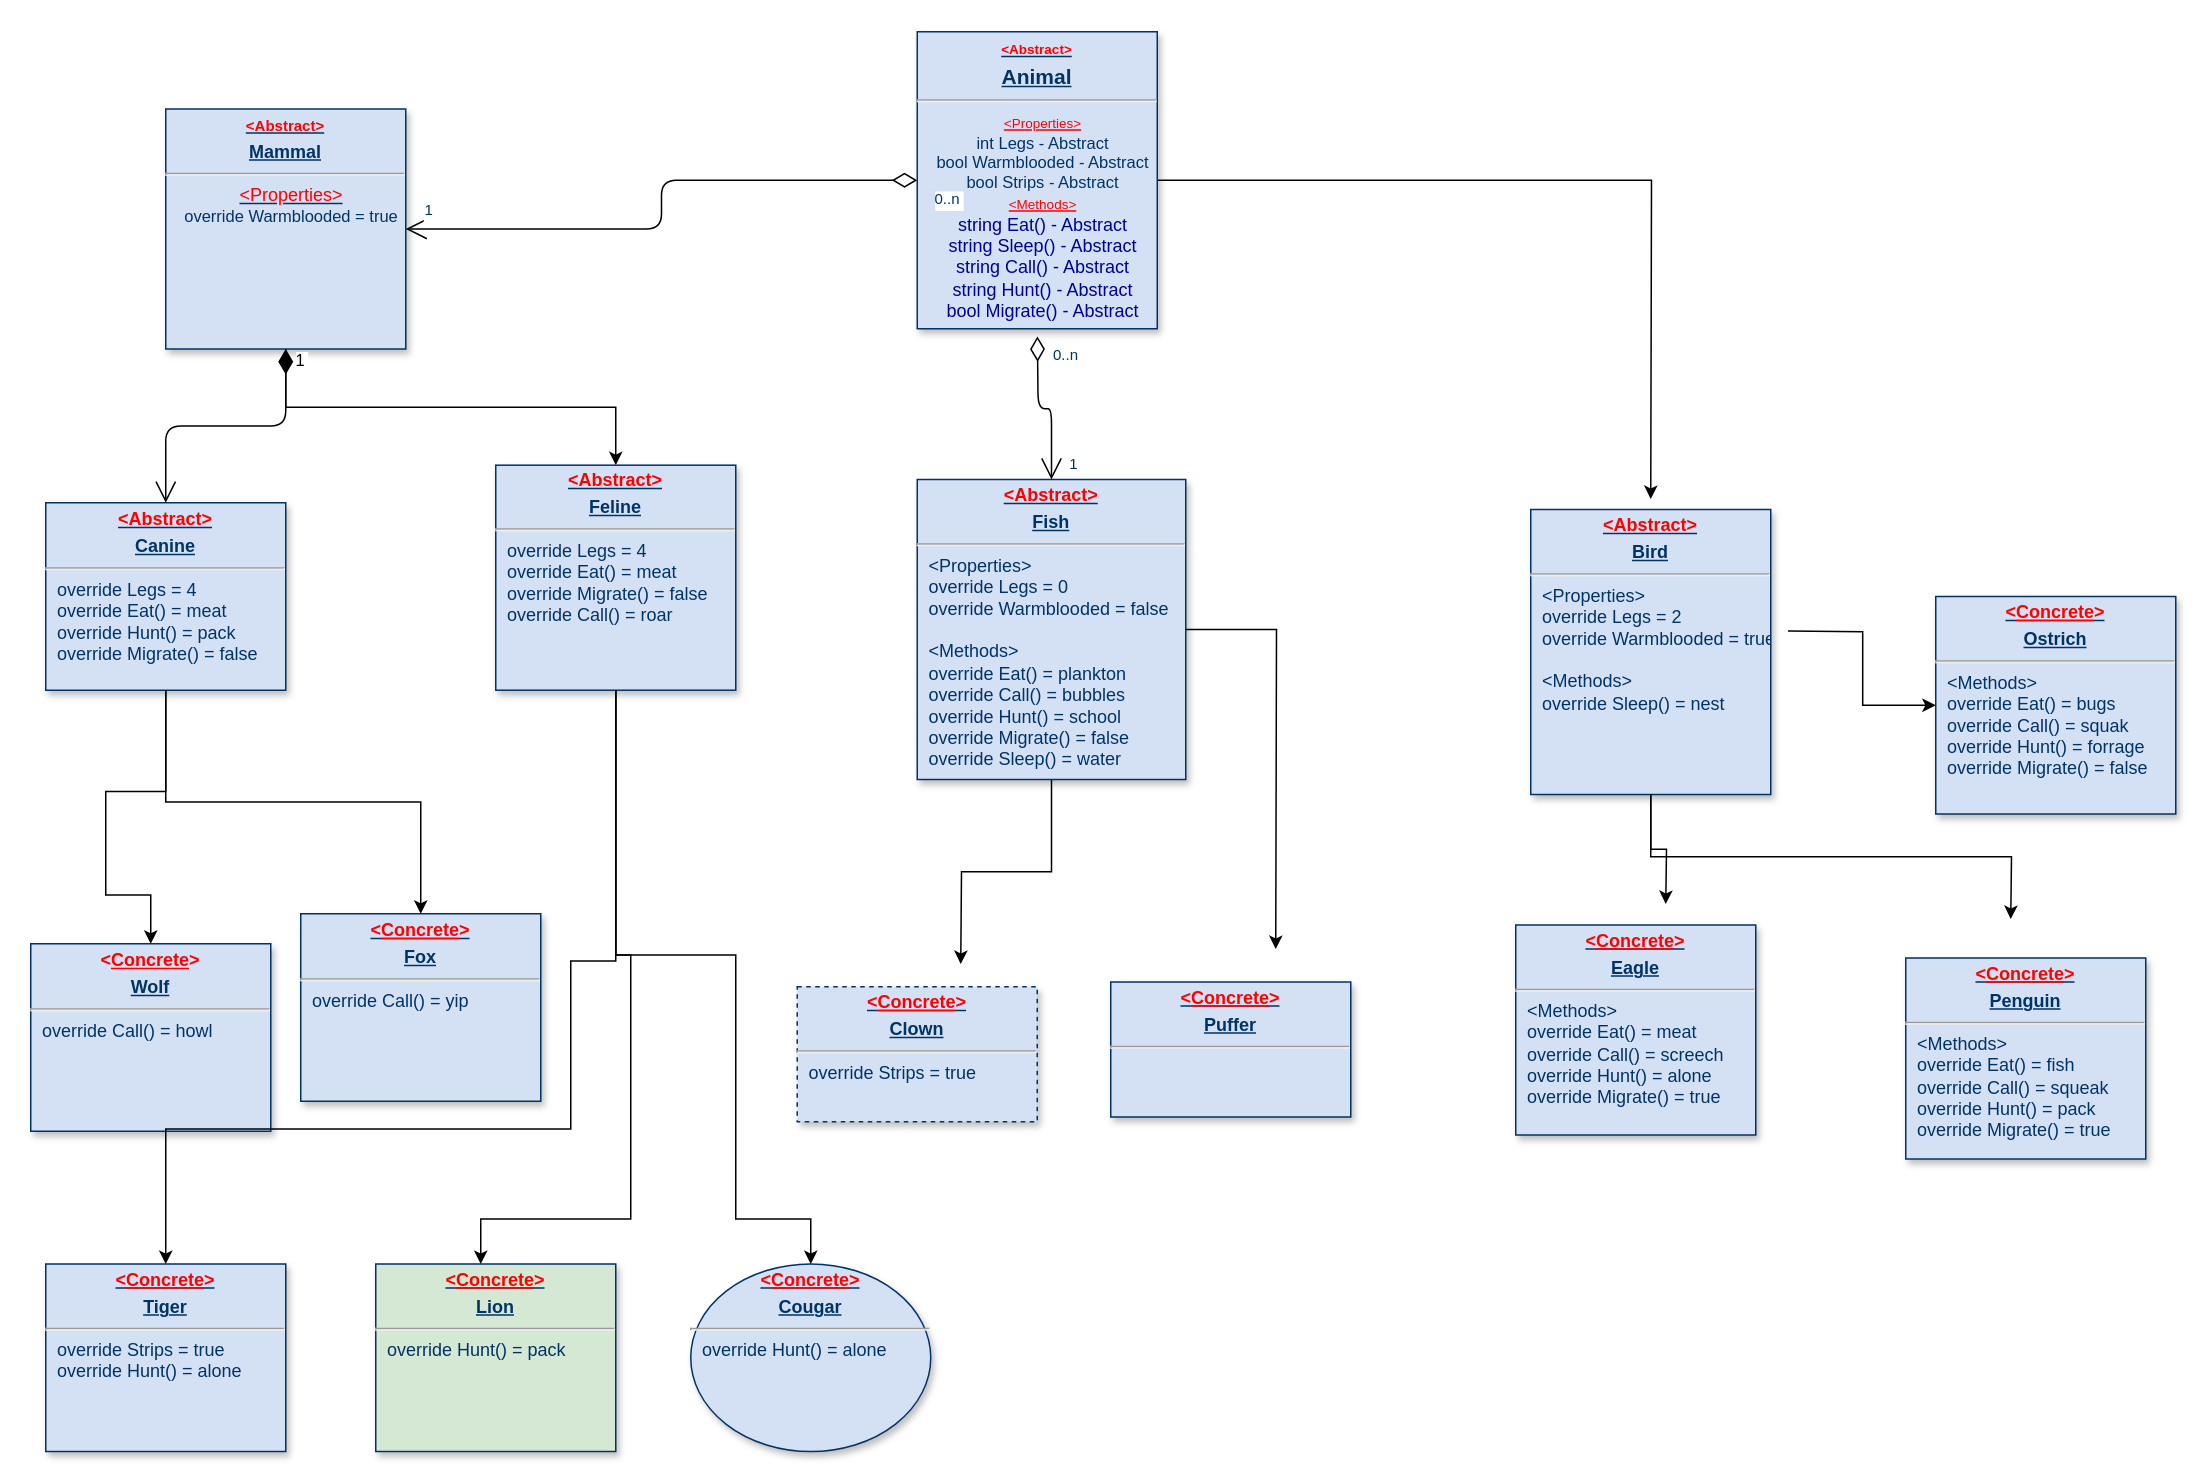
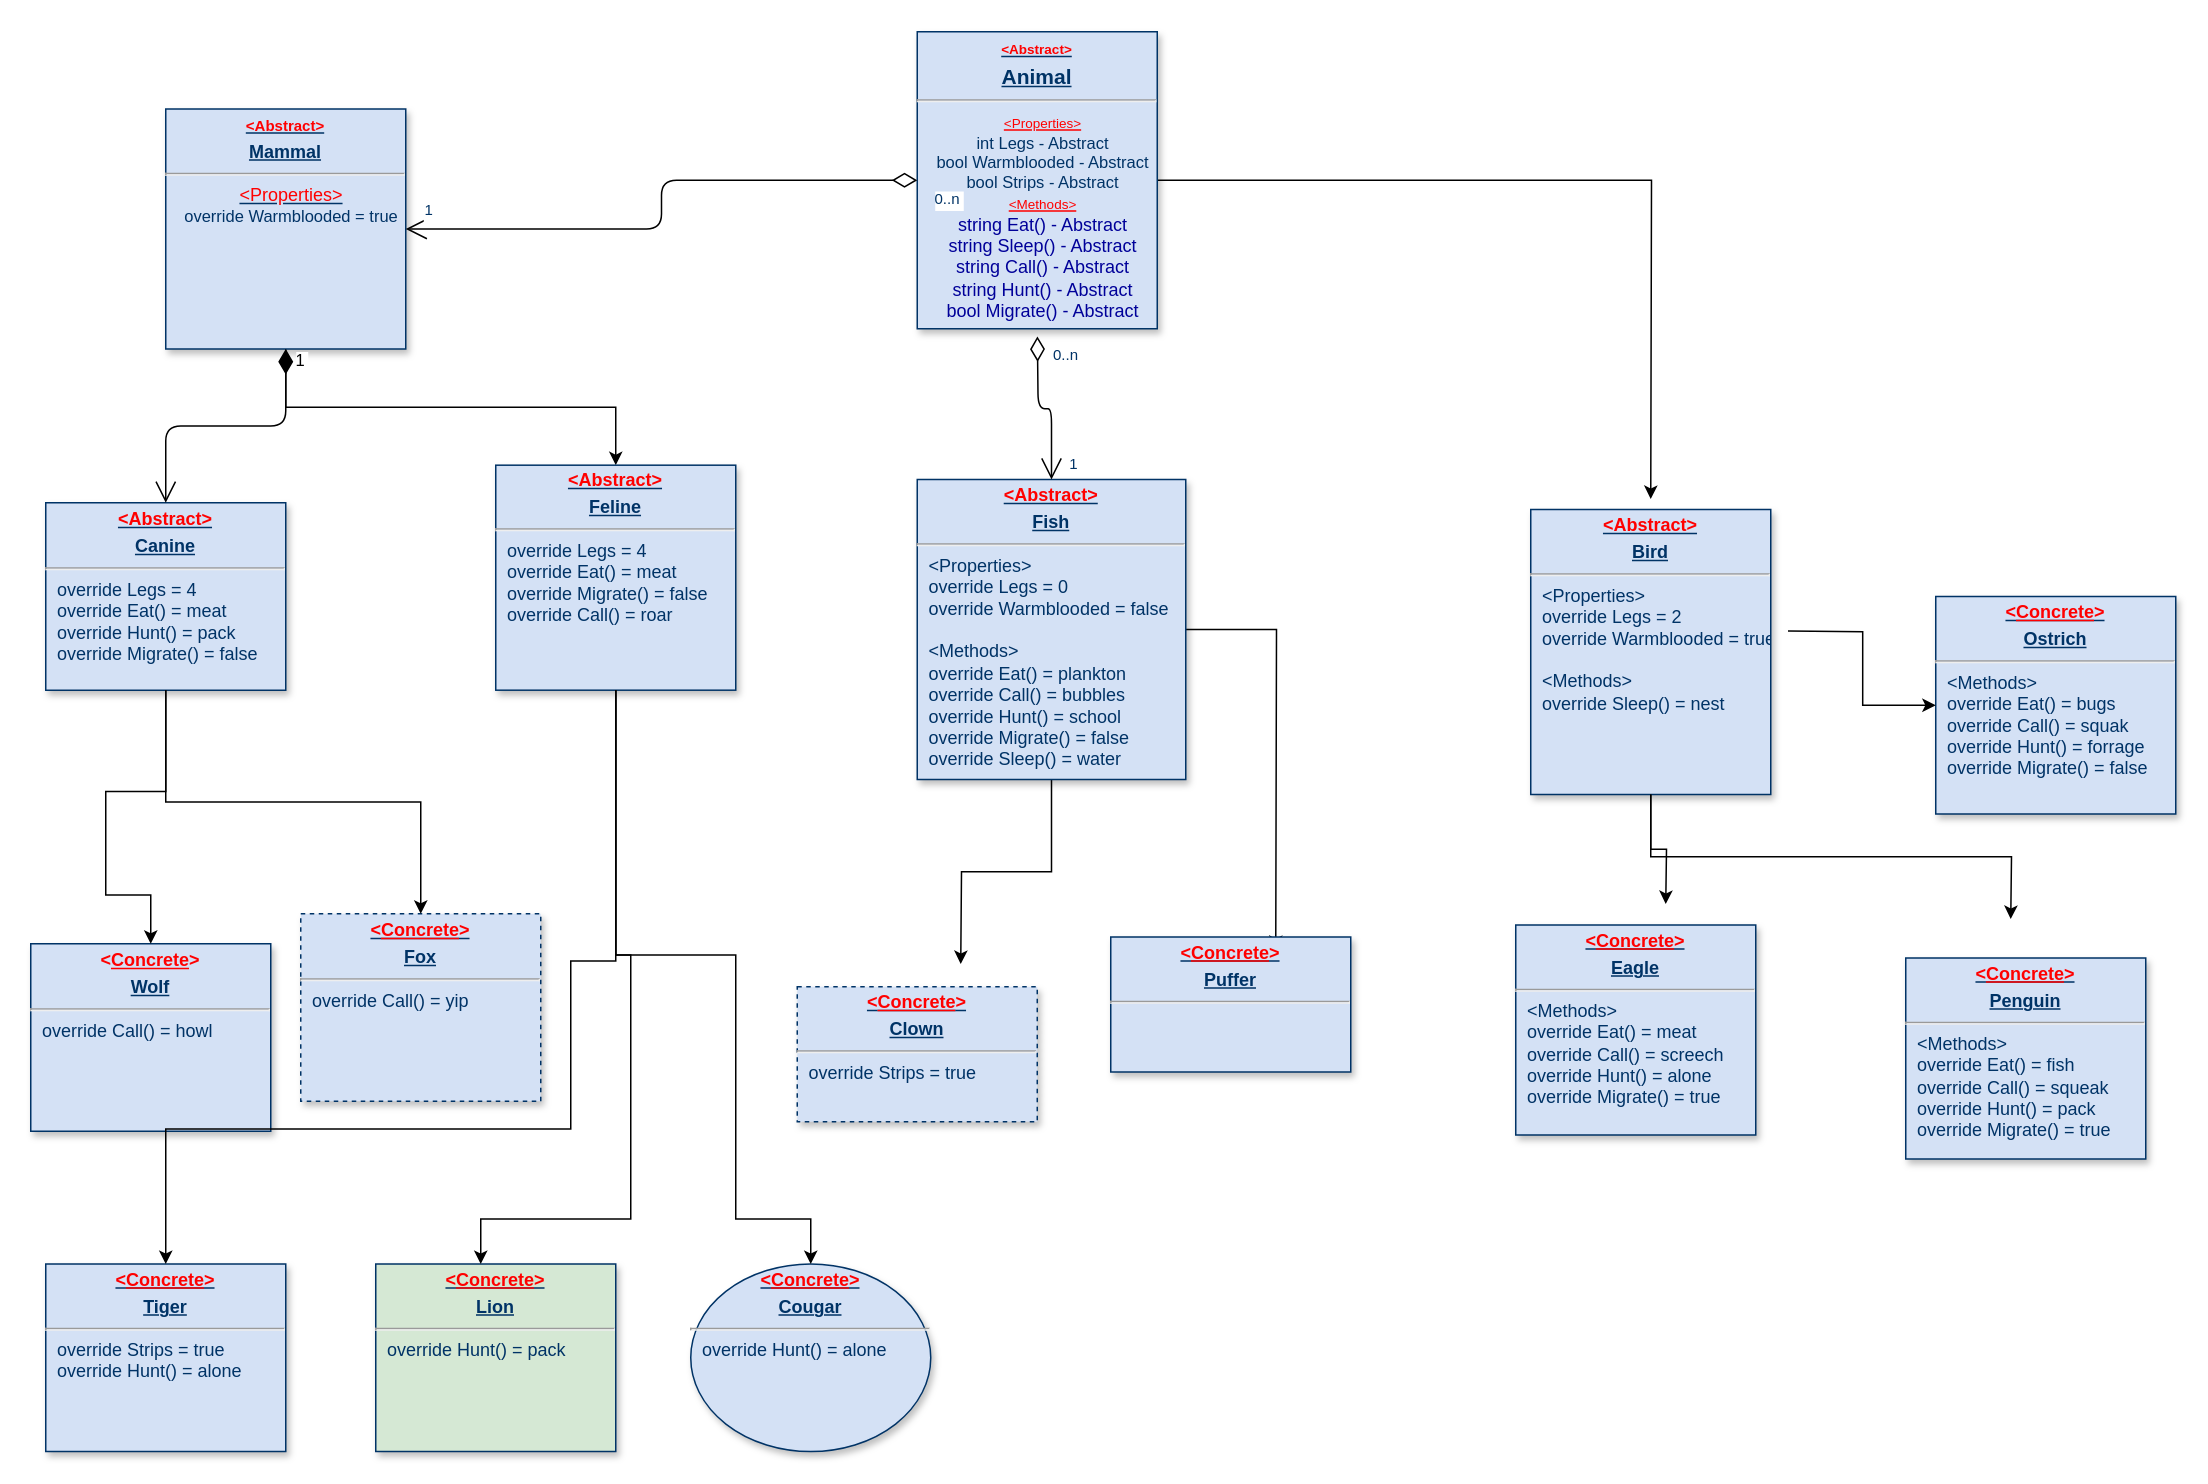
- <mxCell id="28" value="&lt;p style=&quot;margin: 0px ; margin-top: 4px ; text-align: center ; text-decoration: underline&quot;&gt;&lt;font color=&quot;#ff0000&quot;&gt;&lt;b&gt;&amp;lt;&lt;/b&gt;&lt;b&gt;&lt;u&gt;Concrete&lt;/u&gt;&lt;/b&gt;&lt;b&gt;&amp;gt;&lt;/b&gt;&lt;/font&gt;&lt;b&gt;&lt;br&gt;&lt;/b&gt;&lt;/p&gt;&lt;p style=&quot;margin: 0px ; margin-top: 4px ; text-align: center ; text-decoration: underline&quot;&gt;&lt;b&gt;Fox&lt;/b&gt;&lt;/p&gt;&lt;hr&gt;&lt;p style=&quot;margin: 0px ; margin-left: 8px&quot;&gt;override Call() = yip&lt;/p&gt;" style="verticalAlign=top;align=left;overflow=fill;fontSize=12;fontFamily=Helvetica;html=1;strokeColor=#003366;shadow=1;fillColor=#D4E1F5;fontColor=#003366" vertex="1" parent="1"><mxGeometry x="200" y="608.5" width="160" height="125" as="geometry" /></mxCell>
+ <mxCell id="28" value="&lt;p style=&quot;margin: 0px ; margin-top: 4px ; text-align: center ; text-decoration: underline&quot;&gt;&lt;font color=&quot;#ff0000&quot;&gt;&lt;b&gt;&amp;lt;&lt;/b&gt;&lt;b&gt;&lt;u&gt;Concrete&lt;/u&gt;&lt;/b&gt;&lt;b&gt;&amp;gt;&lt;/b&gt;&lt;/font&gt;&lt;b&gt;&lt;br&gt;&lt;/b&gt;&lt;/p&gt;&lt;p style=&quot;margin: 0px ; margin-top: 4px ; text-align: center ; text-decoration: underline&quot;&gt;&lt;b&gt;Fox&lt;/b&gt;&lt;/p&gt;&lt;hr&gt;&lt;p style=&quot;margin: 0px ; margin-left: 8px&quot;&gt;override Call() = yip&lt;/p&gt;" style="verticalAlign=top;align=left;overflow=fill;fontSize=12;fontFamily=Helvetica;html=1;strokeColor=#003366;shadow=1;fillColor=#D4E1F5;fontColor=#003366;dashed=1;" vertex="1" parent="1"><mxGeometry x="200" y="608.5" width="160" height="125" as="geometry" /></mxCell>
- <mxCell id="13" value="&lt;p style=&quot;margin: 0px ; margin-top: 4px ; text-align: center ; text-decoration: underline&quot;&gt;&lt;font color=&quot;#ff0000&quot;&gt;&lt;b&gt;&amp;lt;&lt;/b&gt;&lt;b&gt;&lt;u&gt;Concrete&lt;/u&gt;&lt;/b&gt;&lt;b&gt;&amp;gt;&lt;/b&gt;&lt;b&gt;&lt;br&gt;&lt;/b&gt;&lt;/font&gt;&lt;/p&gt;&lt;p style=&quot;margin: 0px ; margin-top: 4px ; text-align: center ; text-decoration: underline&quot;&gt;&lt;b&gt;Puffer&lt;/b&gt;&lt;/p&gt;&lt;hr&gt;&lt;p style=&quot;margin: 0px ; margin-left: 8px&quot;&gt;&lt;br&gt;&lt;/p&gt;" style="verticalAlign=top;align=left;overflow=fill;fontSize=12;fontFamily=Helvetica;html=1;strokeColor=#003366;shadow=1;fillColor=#D4E1F5;fontColor=#003366" parent="1" vertex="1"><mxGeometry x="740" y="654" width="160" height="90" as="geometry" /></mxCell>
+ <mxCell id="13" value="&lt;p style=&quot;margin: 0px ; margin-top: 4px ; text-align: center ; text-decoration: underline&quot;&gt;&lt;font color=&quot;#ff0000&quot;&gt;&lt;b&gt;&amp;lt;&lt;/b&gt;&lt;b&gt;&lt;u&gt;Concrete&lt;/u&gt;&lt;/b&gt;&lt;b&gt;&amp;gt;&lt;/b&gt;&lt;b&gt;&lt;br&gt;&lt;/b&gt;&lt;/font&gt;&lt;/p&gt;&lt;p style=&quot;margin: 0px ; margin-top: 4px ; text-align: center ; text-decoration: underline&quot;&gt;&lt;b&gt;Puffer&lt;/b&gt;&lt;/p&gt;&lt;hr&gt;&lt;p style=&quot;margin: 0px ; margin-left: 8px&quot;&gt;&lt;br&gt;&lt;/p&gt;" style="verticalAlign=top;align=left;overflow=fill;fontSize=12;fontFamily=Helvetica;html=1;strokeColor=#003366;shadow=1;fillColor=#D4E1F5;fontColor=#003366" parent="1" vertex="1"><mxGeometry x="740" y="624" width="160" height="90" as="geometry" /></mxCell>
